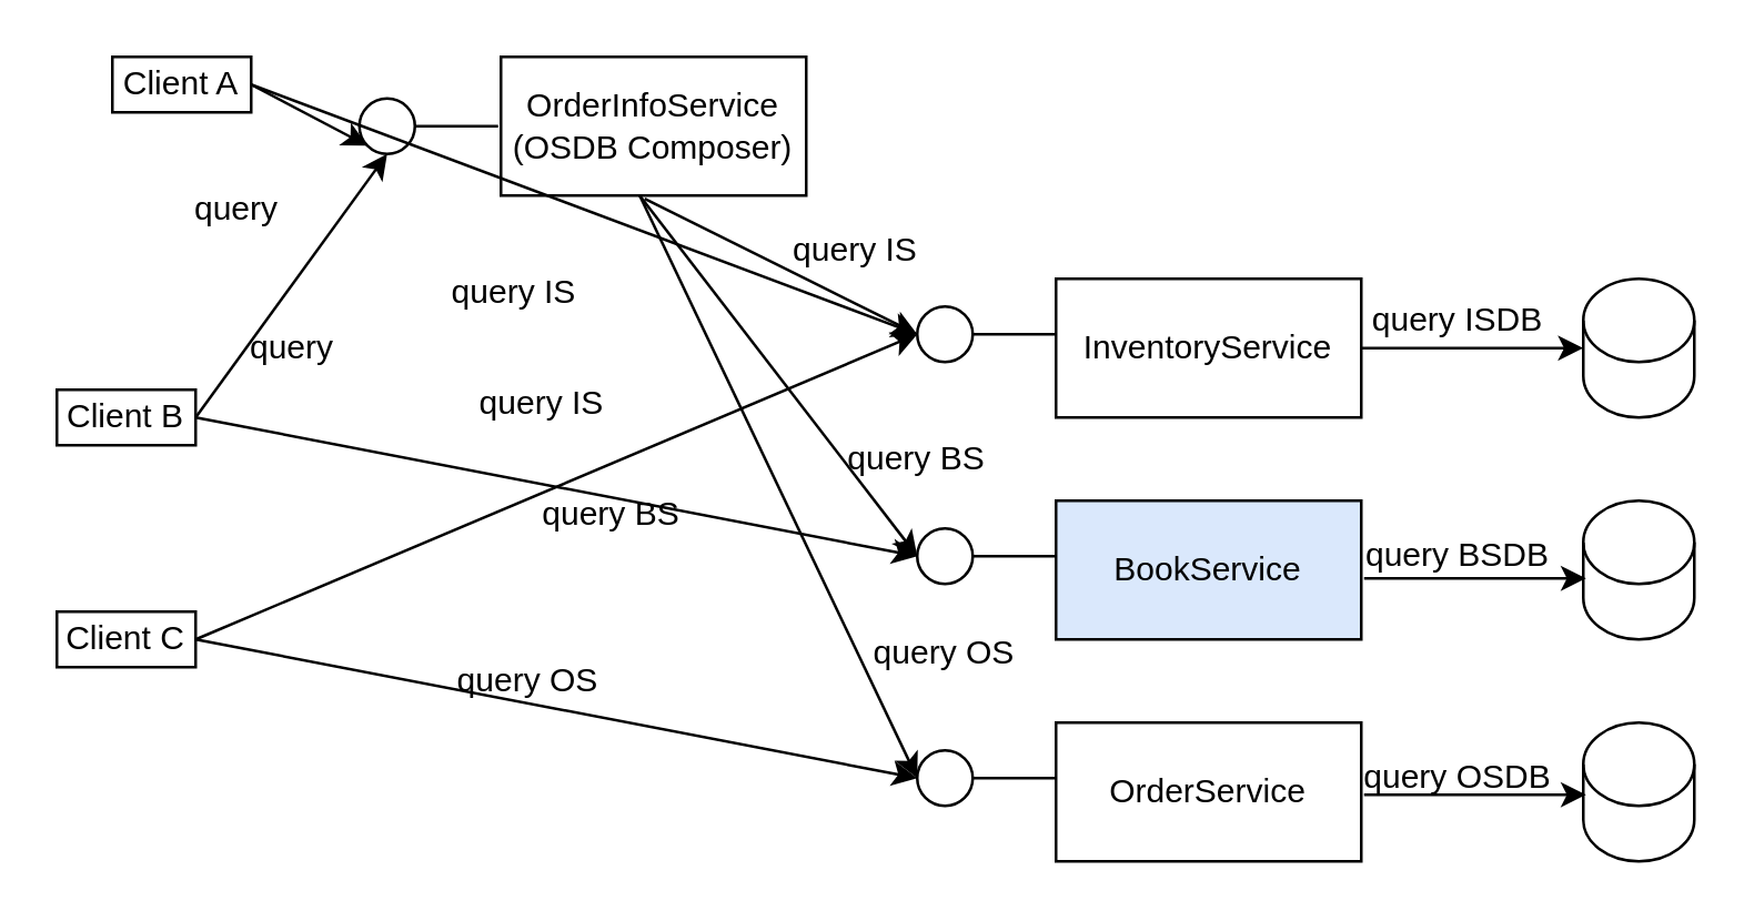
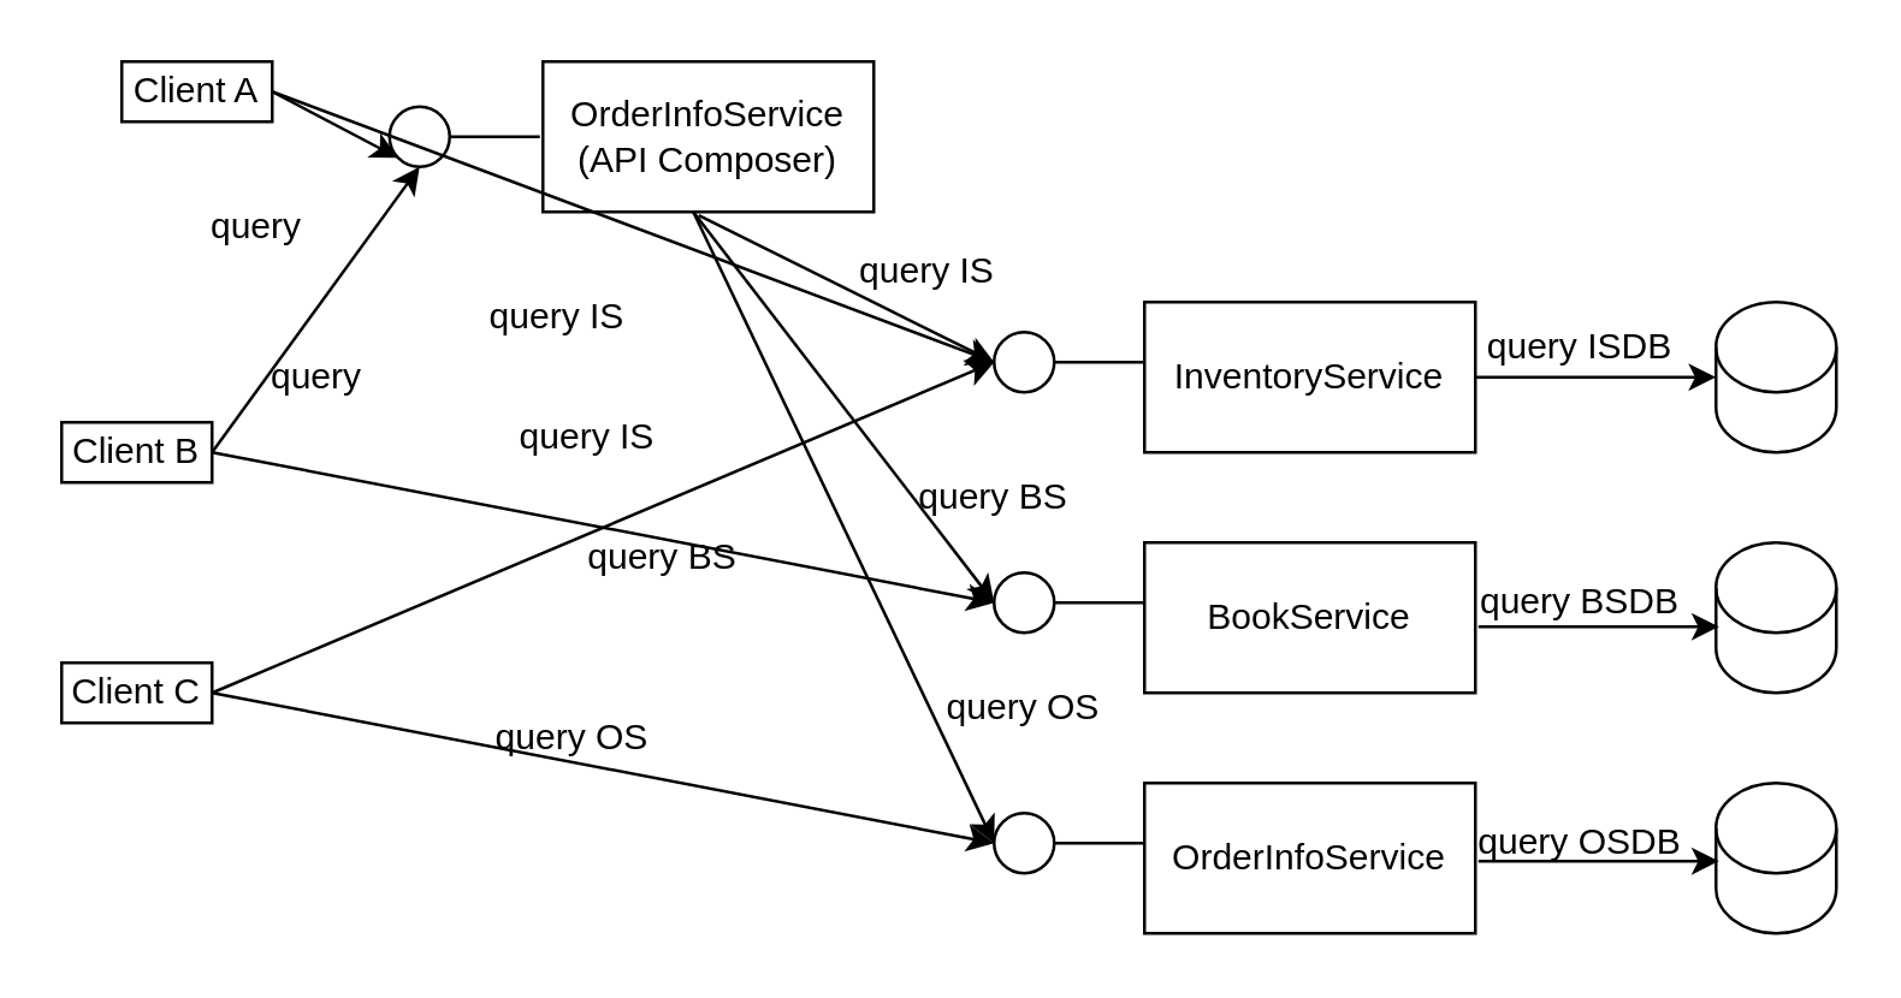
- <mxCell id="2" value="OrderInfoService&lt;div&gt;(OSDB Composer)&lt;/div&gt;" style="html=1;whiteSpace=wrap;" vertex="1" parent="1"><mxGeometry x="180" y="20" width="110" height="50" as="geometry" /></mxCell>
+ <mxCell id="2" value="OrderInfoService&lt;div&gt;(API Composer)&lt;/div&gt;" style="html=1;whiteSpace=wrap;" vertex="1" parent="1"><mxGeometry x="180" y="20" width="110" height="50" as="geometry" /></mxCell>
- <mxCell id="6" value="BookService" style="html=1;whiteSpace=wrap;fillColor=#dae8fc;" vertex="1" parent="1"><mxGeometry x="380" y="180" width="110" height="50" as="geometry" /></mxCell>
+ <mxCell id="6" value="BookService" style="html=1;whiteSpace=wrap;" vertex="1" parent="1"><mxGeometry x="380" y="180" width="110" height="50" as="geometry" /></mxCell>
- <mxCell id="9" value="OrderService" style="html=1;whiteSpace=wrap;" vertex="1" parent="1"><mxGeometry x="380" y="260" width="110" height="50" as="geometry" /></mxCell>
+ <mxCell id="9" value="OrderInfoService" style="html=1;whiteSpace=wrap;" vertex="1" parent="1"><mxGeometry x="380" y="260" width="110" height="50" as="geometry" /></mxCell>
